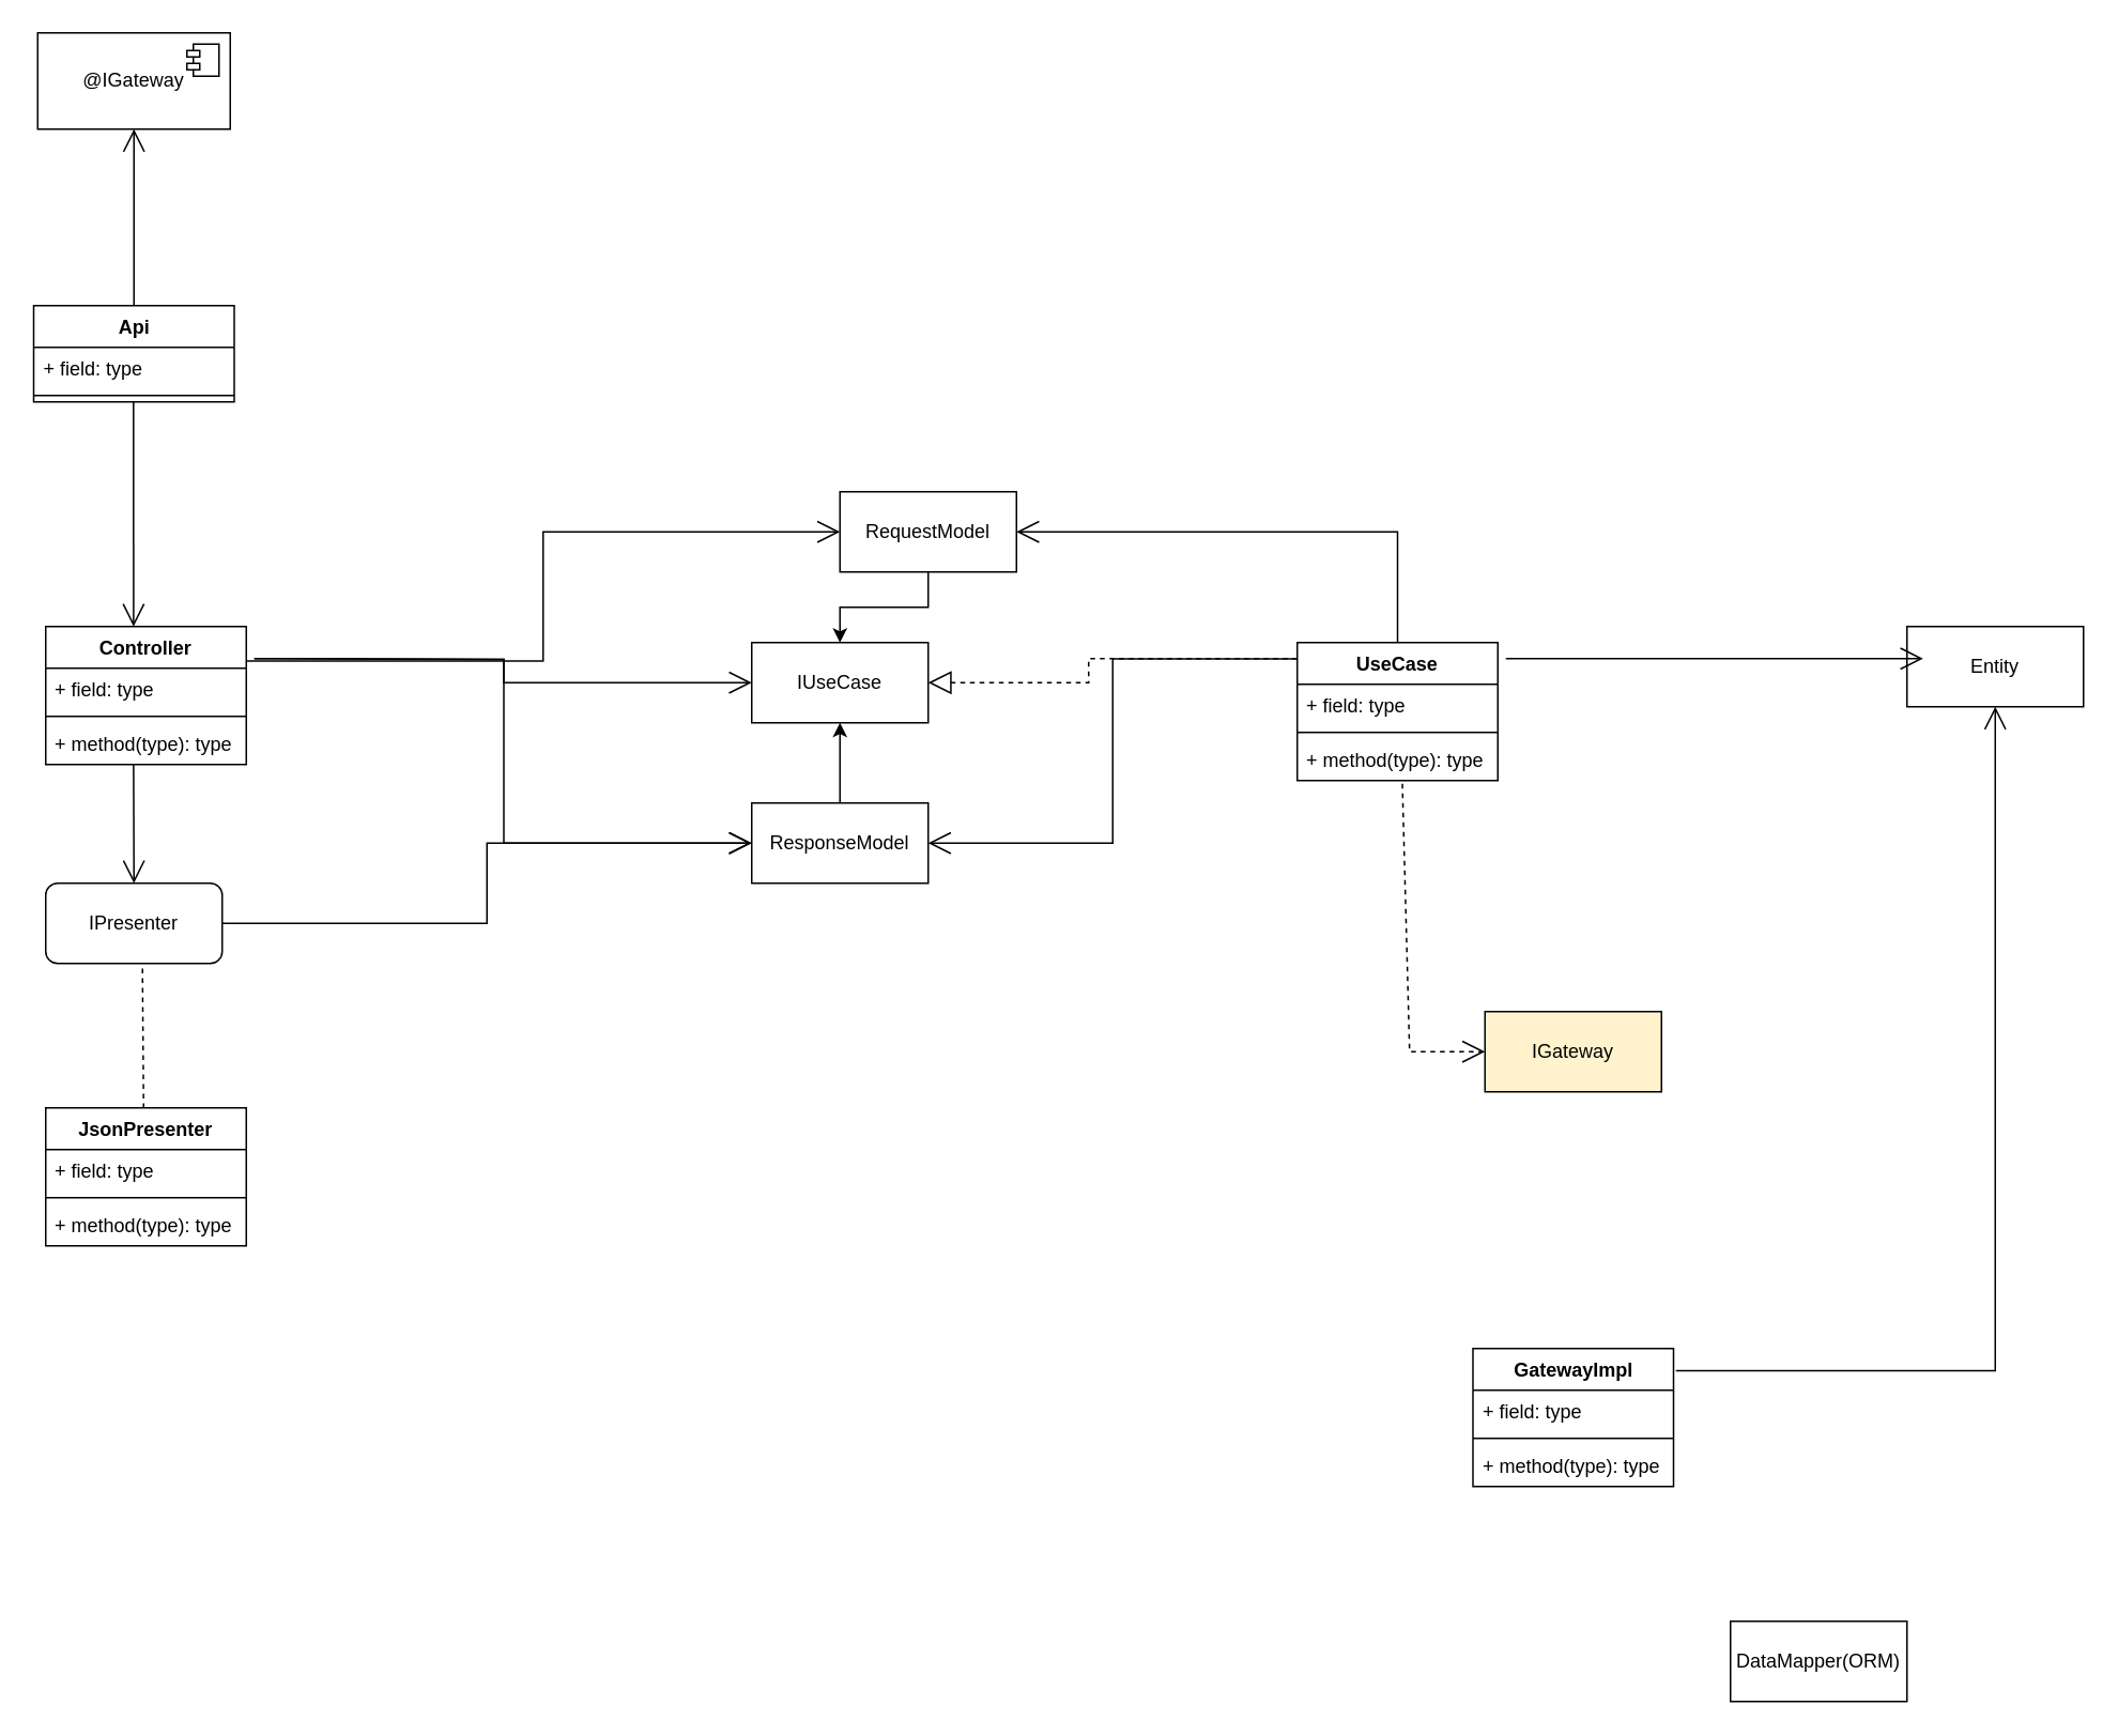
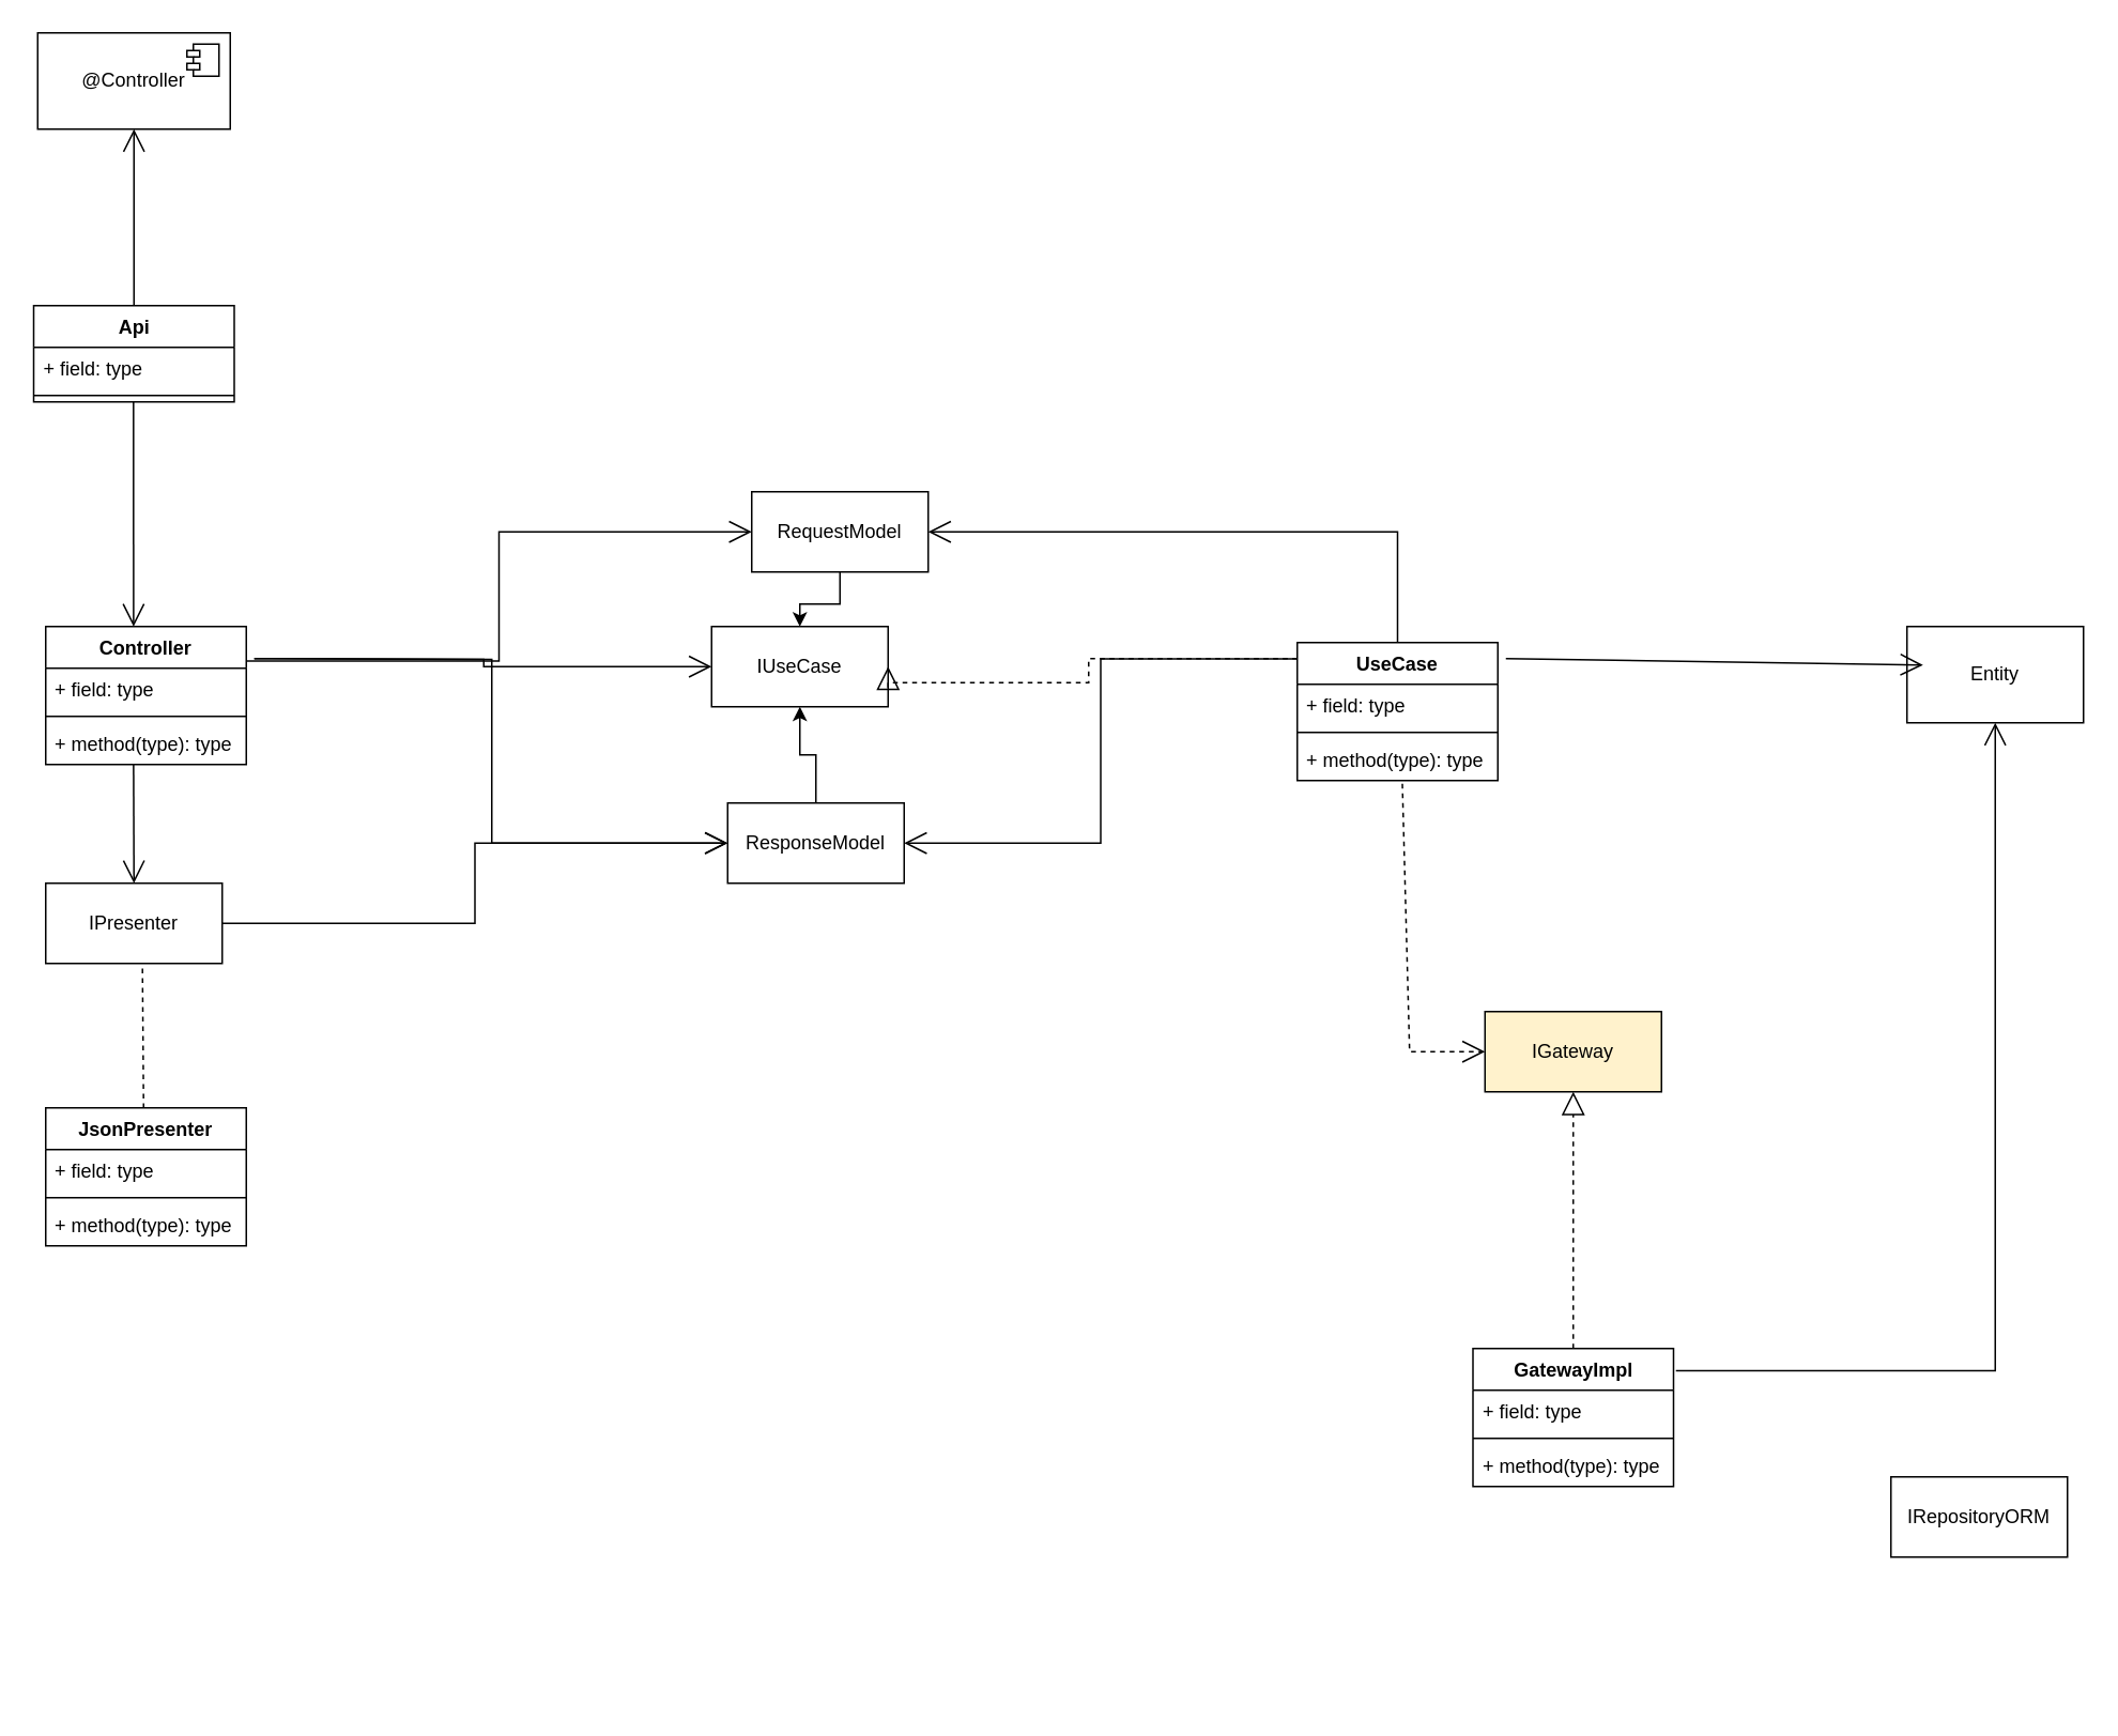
- <mxCell id="3" value="@IGateway" style="html=1;dropTarget=0;whiteSpace=wrap;" vertex="1" parent="1"><mxGeometry x="23" y="20" width="120" height="60" as="geometry" /></mxCell>
+ <mxCell id="3" value="@Controller" style="html=1;dropTarget=0;whiteSpace=wrap;" vertex="1" parent="1"><mxGeometry x="23" y="20" width="120" height="60" as="geometry" /></mxCell>
- <mxCell id="33" value="RequestModel" style="html=1;whiteSpace=wrap;" vertex="1" parent="1"><mxGeometry x="523" y="306" width="110" height="50" as="geometry" /></mxCell>
+ <mxCell id="33" value="RequestModel" style="html=1;whiteSpace=wrap;" vertex="1" parent="1"><mxGeometry x="468" y="306" width="110" height="50" as="geometry" /></mxCell>
- <mxCell id="17" value="Entity" style="html=1;whiteSpace=wrap;" vertex="1" parent="1"><mxGeometry x="1188" y="390" width="110" height="50" as="geometry" /></mxCell>
+ <mxCell id="17" value="Entity" style="html=1;whiteSpace=wrap;" vertex="1" parent="1"><mxGeometry x="1188" y="390" width="110" height="60" as="geometry" /></mxCell>
- <mxCell id="2" value="IUseCase" style="html=1;whiteSpace=wrap;" vertex="1" parent="1"><mxGeometry x="468" y="400" width="110" height="50" as="geometry" /></mxCell>
+ <mxCell id="2" value="IUseCase" style="html=1;whiteSpace=wrap;" vertex="1" parent="1"><mxGeometry x="443" y="390" width="110" height="50" as="geometry" /></mxCell>
- <mxCell id="35" value="ResponseModel" style="html=1;whiteSpace=wrap;" vertex="1" parent="1"><mxGeometry x="468" y="500" width="110" height="50" as="geometry" /></mxCell>
+ <mxCell id="35" value="ResponseModel" style="html=1;whiteSpace=wrap;" vertex="1" parent="1"><mxGeometry x="453" y="500" width="110" height="50" as="geometry" /></mxCell>
- <mxCell id="22" value="IPresenter" style="html=1;whiteSpace=wrap;rounded=1;" vertex="1" parent="1"><mxGeometry x="28" y="550" width="110" height="50" as="geometry" /></mxCell>
+ <mxCell id="22" value="IPresenter" style="html=1;whiteSpace=wrap;" vertex="1" parent="1"><mxGeometry x="28" y="550" width="110" height="50" as="geometry" /></mxCell>
+ <mxCell id="16" value="" style="endArrow=block;dashed=1;endFill=0;endSize=12;html=1;rounded=0;exitX=0.5;exitY=0;exitDx=0;exitDy=0;entryX=0.5;entryY=1;entryDx=0;entryDy=0;" edge="1" parent="1" source="12" target="10"><mxGeometry width="160" relative="1" as="geometry"><mxPoint x="1335.5" y="830" as="sourcePoint" /><mxPoint x="1123" y="750" as="targetPoint" /></mxGeometry></mxCell>
+ <mxCell id="31" value="IRepositoryORM" style="html=1;whiteSpace=wrap;" vertex="1" parent="1"><mxGeometry x="1178" y="920" width="110" height="50" as="geometry" /></mxCell>
- <mxCell id="36" value="DataMapper(ORM)" style="html=1;whiteSpace=wrap;" vertex="1" parent="1"><mxGeometry x="1078" y="1010" width="110" height="50" as="geometry" /></mxCell>
